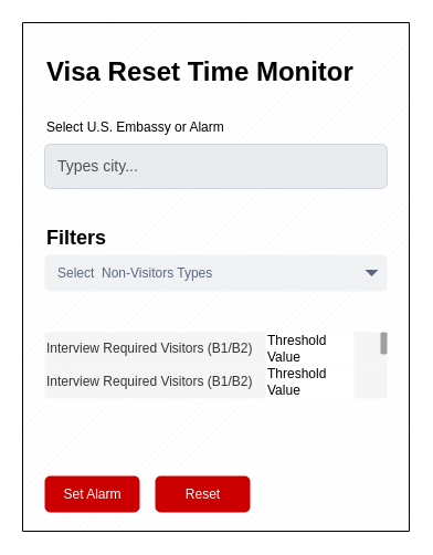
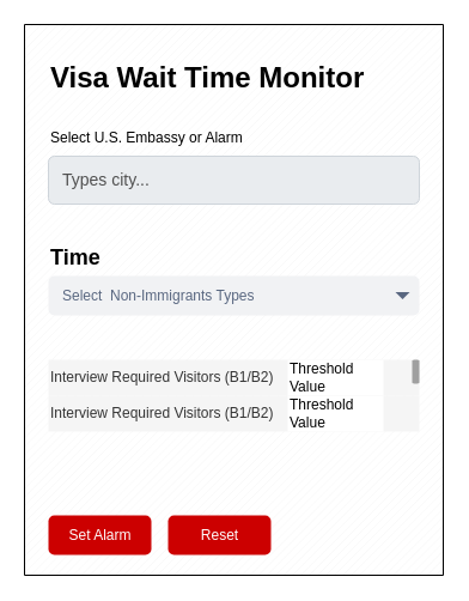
- <mxCell id="8" value="&lt;h1&gt;Visa Reset Time Monitor&lt;/h1&gt;" style="text;html=1;strokeColor=none;fillColor=none;align=left;verticalAlign=middle;whiteSpace=wrap;rounded=0;" parent="1" vertex="1"><mxGeometry x="40" y="40" width="310" height="50" as="geometry" /></mxCell>
+ <mxCell id="8" value="&lt;h1&gt;Visa Wait Time Monitor&lt;/h1&gt;" style="text;html=1;strokeColor=none;fillColor=none;align=left;verticalAlign=middle;whiteSpace=wrap;rounded=0;" parent="1" vertex="1"><mxGeometry x="40" y="40" width="310" height="50" as="geometry" /></mxCell>
- <mxCell id="3" value="&lt;h2&gt;Filters&lt;/h2&gt;" style="text;html=1;strokeColor=none;fillColor=none;align=left;verticalAlign=middle;whiteSpace=wrap;rounded=0;" parent="1" vertex="1"><mxGeometry x="40" y="200" width="160" height="30" as="geometry" /></mxCell>
+ <mxCell id="3" value="&lt;h2&gt;Time&lt;/h2&gt;" style="text;html=1;strokeColor=none;fillColor=none;align=left;verticalAlign=middle;whiteSpace=wrap;rounded=0;" parent="1" vertex="1"><mxGeometry x="40" y="200" width="160" height="30" as="geometry" /></mxCell>
- <mxCell id="9" value="Select&amp;nbsp; Non-Visitors Types" style="rounded=1;fillColor=#F1F2F4;strokeColor=none;html=1;fontColor=#596780;align=left;fontSize=12;spacingLeft=10;" parent="1" vertex="1"><mxGeometry x="40" y="230" width="310" height="33" as="geometry" /></mxCell>
+ <mxCell id="9" value="Select&amp;nbsp; Non-Immigrants Types" style="rounded=1;fillColor=#F1F2F4;strokeColor=none;html=1;fontColor=#596780;align=left;fontSize=12;spacingLeft=10;" parent="1" vertex="1"><mxGeometry x="40" y="230" width="310" height="33" as="geometry" /></mxCell>
